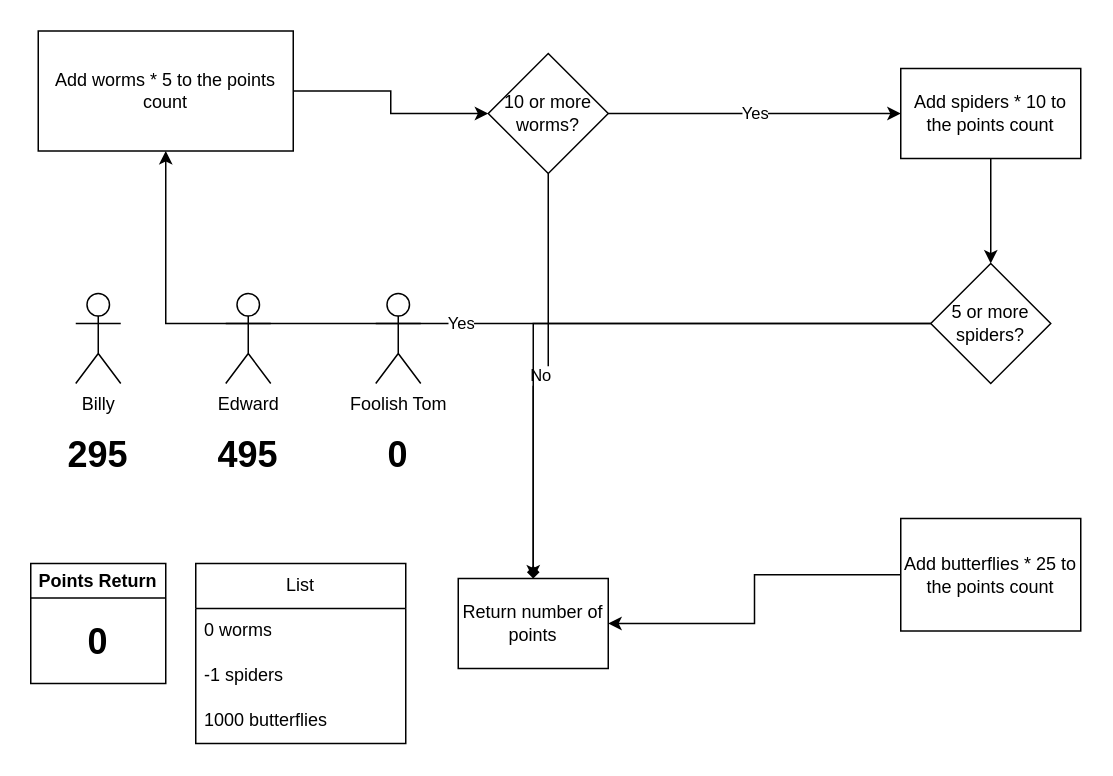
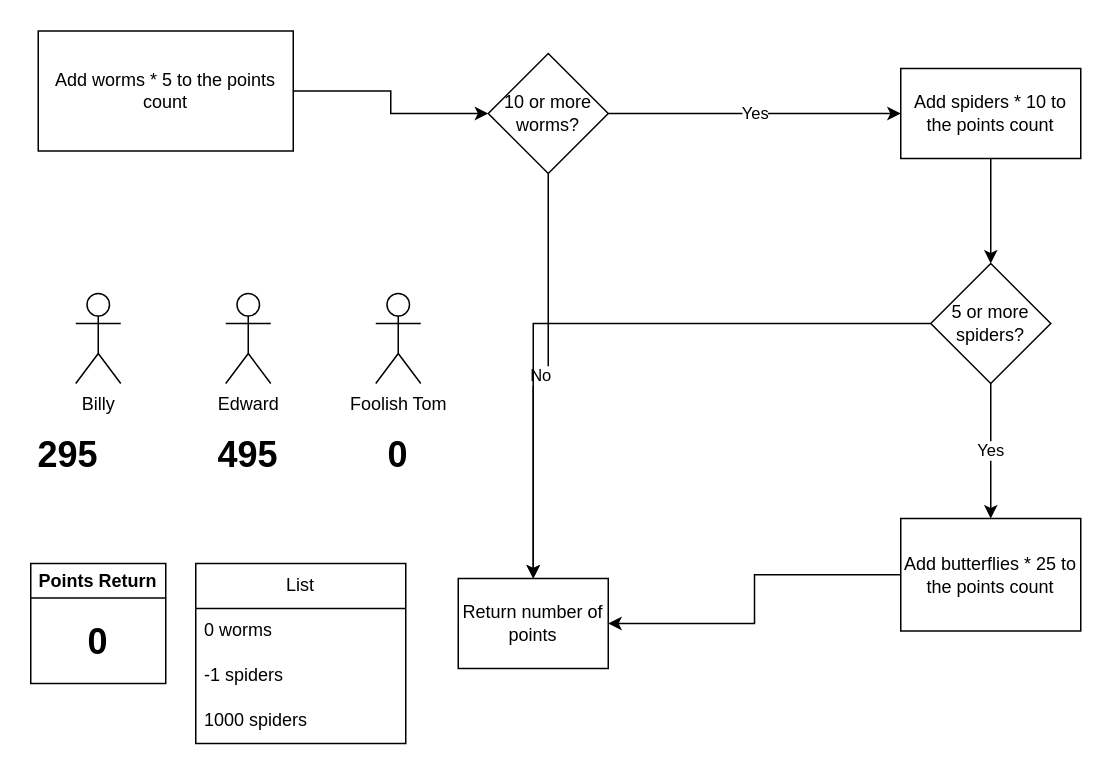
- <mxCell id="10" value="Yes" style="edgeStyle=orthogonalEdgeStyle;rounded=0;orthogonalLoop=1;jettySize=auto;html=1;" parent="1" source="12" target="3" edge="1"><mxGeometry relative="1" as="geometry" /></mxCell>
+ <mxCell id="10" value="Yes" style="edgeStyle=orthogonalEdgeStyle;rounded=0;orthogonalLoop=1;jettySize=auto;html=1;" parent="1" source="12" target="14" edge="1"><mxGeometry relative="1" as="geometry" /></mxCell>
- <mxCell id="11" style="edgeStyle=orthogonalEdgeStyle;rounded=0;orthogonalLoop=1;jettySize=auto;html=1;endArrow=diamond;" parent="1" source="12" target="9" edge="1"><mxGeometry relative="1" as="geometry" /></mxCell>
+ <mxCell id="11" style="edgeStyle=orthogonalEdgeStyle;rounded=0;orthogonalLoop=1;jettySize=auto;html=1;" parent="1" source="12" target="9" edge="1"><mxGeometry relative="1" as="geometry" /></mxCell>
- <mxCell id="22" value="295" style="text;html=1;align=center;verticalAlign=middle;whiteSpace=wrap;rounded=0;fontSize=24;fontStyle=1" vertex="1" parent="1"><mxGeometry x="30" y="275" width="70" height="55" as="geometry" /></mxCell>
+ <mxCell id="22" value="295" style="text;html=1;align=center;verticalAlign=middle;whiteSpace=wrap;rounded=0;fontSize=24;fontStyle=1" vertex="1" parent="1"><mxGeometry x="10" y="275" width="70" height="55" as="geometry" /></mxCell>
- <mxCell id="21" value="1000 butterflies" style="text;strokeColor=none;fillColor=none;align=left;verticalAlign=middle;spacingLeft=4;spacingRight=4;overflow=hidden;points=[[0,0.5],[1,0.5]];portConstraint=eastwest;rotatable=0;whiteSpace=wrap;html=1;" vertex="1" parent="18"><mxGeometry y="90" width="140" height="30" as="geometry" /></mxCell>
+ <mxCell id="21" value="1000 spiders" style="text;strokeColor=none;fillColor=none;align=left;verticalAlign=middle;spacingLeft=4;spacingRight=4;overflow=hidden;points=[[0,0.5],[1,0.5]];portConstraint=eastwest;rotatable=0;whiteSpace=wrap;html=1;" vertex="1" parent="18"><mxGeometry y="90" width="140" height="30" as="geometry" /></mxCell>
